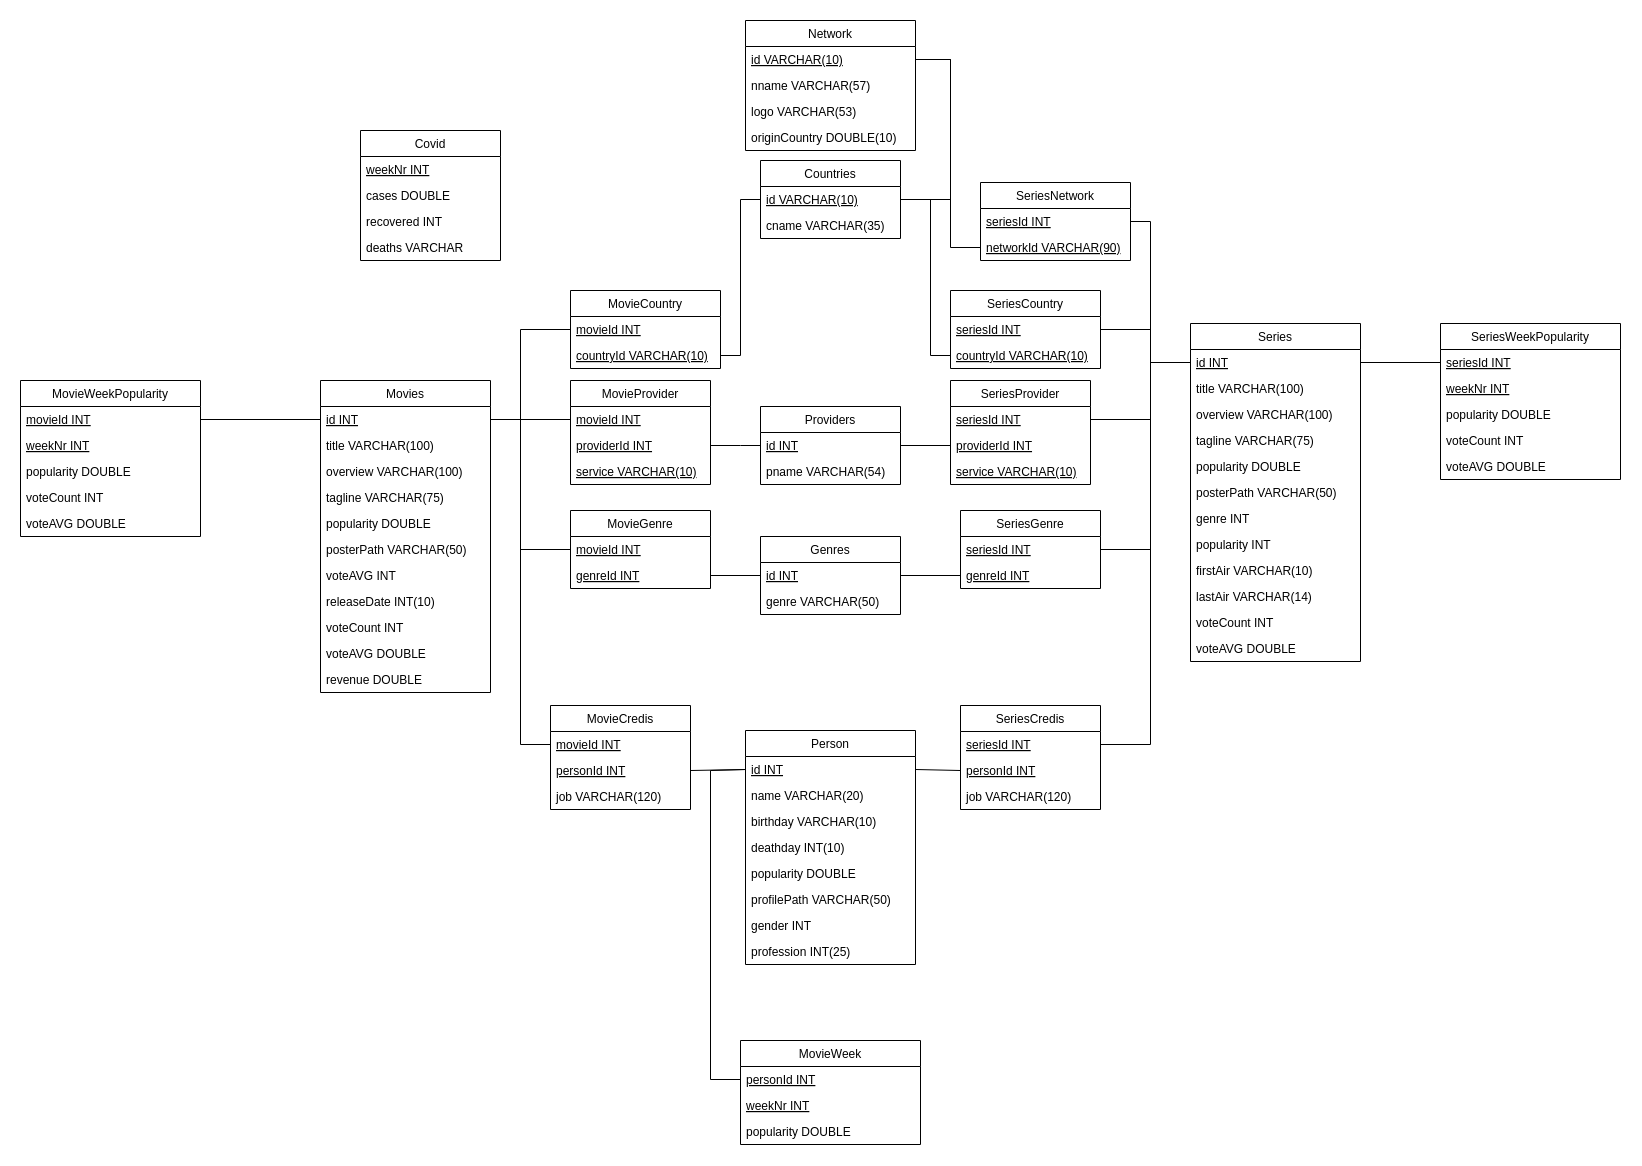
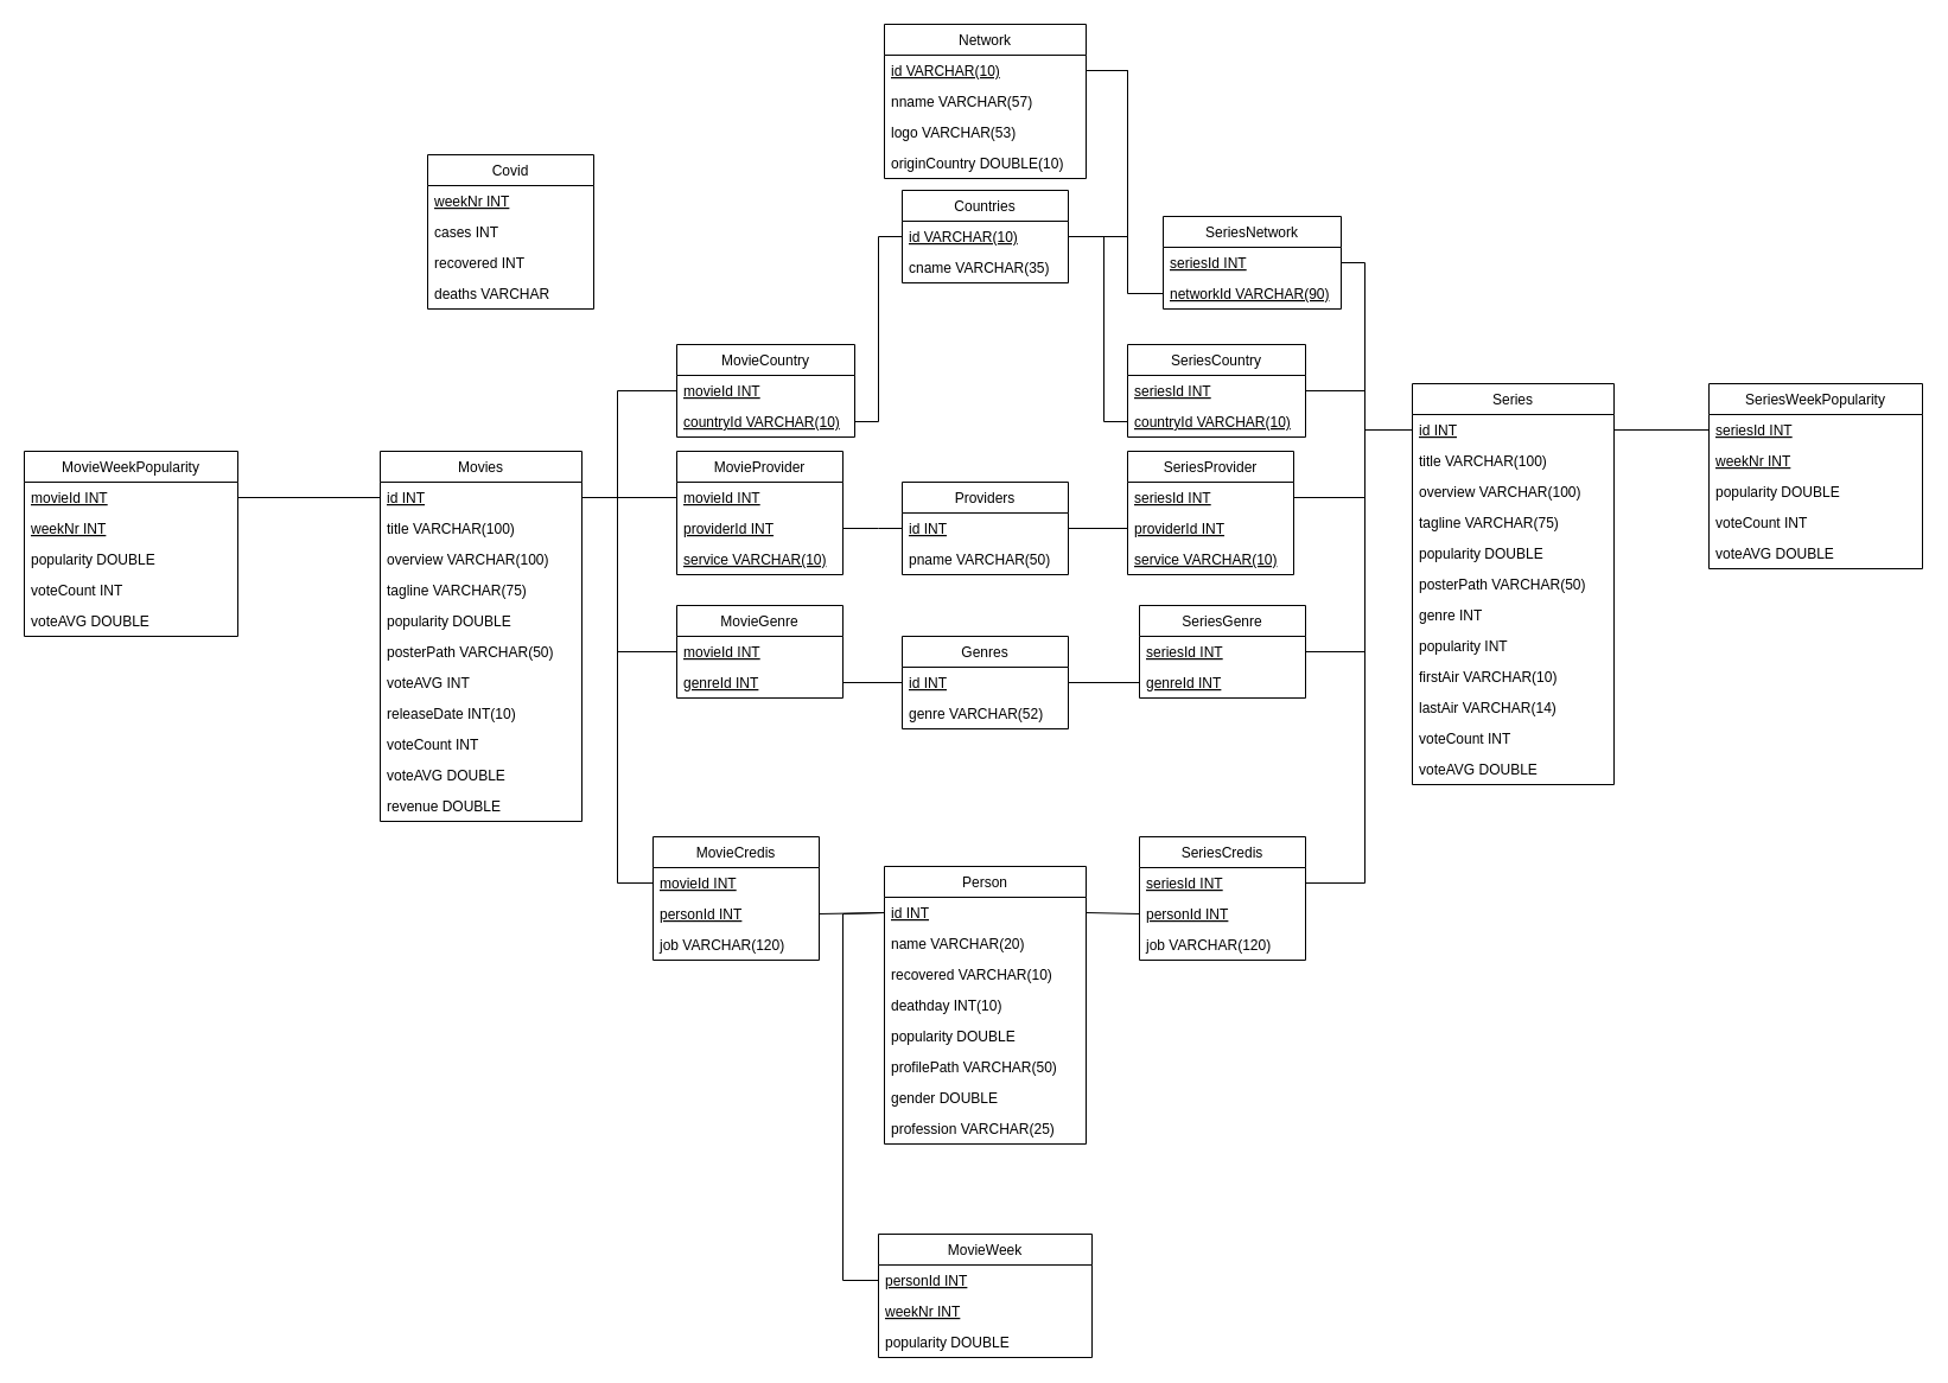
- <mxCell id="4" value="cases DOUBLE" style="text;strokeColor=none;fillColor=none;align=left;verticalAlign=top;spacingLeft=4;spacingRight=4;overflow=hidden;rotatable=0;points=[[0,0.5],[1,0.5]];portConstraint=eastwest;" vertex="1" parent="2"><mxGeometry y="52" width="140" height="26" as="geometry" /></mxCell>
+ <mxCell id="4" value="cases INT" style="text;strokeColor=none;fillColor=none;align=left;verticalAlign=top;spacingLeft=4;spacingRight=4;overflow=hidden;rotatable=0;points=[[0,0.5],[1,0.5]];portConstraint=eastwest;" vertex="1" parent="2"><mxGeometry y="52" width="140" height="26" as="geometry" /></mxCell>
- <mxCell id="12" value="pname VARCHAR(54)" style="text;strokeColor=none;fillColor=none;align=left;verticalAlign=top;spacingLeft=4;spacingRight=4;overflow=hidden;rotatable=0;points=[[0,0.5],[1,0.5]];portConstraint=eastwest;" vertex="1" parent="10"><mxGeometry y="52" width="140" height="26" as="geometry" /></mxCell>
+ <mxCell id="12" value="pname VARCHAR(50)" style="text;strokeColor=none;fillColor=none;align=left;verticalAlign=top;spacingLeft=4;spacingRight=4;overflow=hidden;rotatable=0;points=[[0,0.5],[1,0.5]];portConstraint=eastwest;" vertex="1" parent="10"><mxGeometry y="52" width="140" height="26" as="geometry" /></mxCell>
- <mxCell id="38" value="genre VARCHAR(50)" style="text;strokeColor=none;fillColor=none;align=left;verticalAlign=top;spacingLeft=4;spacingRight=4;overflow=hidden;rotatable=0;points=[[0,0.5],[1,0.5]];portConstraint=eastwest;" vertex="1" parent="36"><mxGeometry y="52" width="140" height="26" as="geometry" /></mxCell>
+ <mxCell id="38" value="genre VARCHAR(52)" style="text;strokeColor=none;fillColor=none;align=left;verticalAlign=top;spacingLeft=4;spacingRight=4;overflow=hidden;rotatable=0;points=[[0,0.5],[1,0.5]];portConstraint=eastwest;" vertex="1" parent="36"><mxGeometry y="52" width="140" height="26" as="geometry" /></mxCell>
- <mxCell id="95" value="birthday VARCHAR(10)" style="text;strokeColor=none;fillColor=none;align=left;verticalAlign=top;spacingLeft=4;spacingRight=4;overflow=hidden;rotatable=0;points=[[0,0.5],[1,0.5]];portConstraint=eastwest;" vertex="1" parent="92"><mxGeometry y="78" width="170" height="26" as="geometry" /></mxCell>
+ <mxCell id="95" value="recovered VARCHAR(10)" style="text;strokeColor=none;fillColor=none;align=left;verticalAlign=top;spacingLeft=4;spacingRight=4;overflow=hidden;rotatable=0;points=[[0,0.5],[1,0.5]];portConstraint=eastwest;" vertex="1" parent="92"><mxGeometry y="78" width="170" height="26" as="geometry" /></mxCell>
- <mxCell id="99" value="gender INT" style="text;strokeColor=none;fillColor=none;align=left;verticalAlign=top;spacingLeft=4;spacingRight=4;overflow=hidden;rotatable=0;points=[[0,0.5],[1,0.5]];portConstraint=eastwest;" vertex="1" parent="92"><mxGeometry y="182" width="170" height="26" as="geometry" /></mxCell>
+ <mxCell id="99" value="gender DOUBLE" style="text;strokeColor=none;fillColor=none;align=left;verticalAlign=top;spacingLeft=4;spacingRight=4;overflow=hidden;rotatable=0;points=[[0,0.5],[1,0.5]];portConstraint=eastwest;" vertex="1" parent="92"><mxGeometry y="182" width="170" height="26" as="geometry" /></mxCell>
- <mxCell id="100" value="profession INT(25)" style="text;strokeColor=none;fillColor=none;align=left;verticalAlign=top;spacingLeft=4;spacingRight=4;overflow=hidden;rotatable=0;points=[[0,0.5],[1,0.5]];portConstraint=eastwest;" vertex="1" parent="92"><mxGeometry y="208" width="170" height="26" as="geometry" /></mxCell>
+ <mxCell id="100" value="profession VARCHAR(25)" style="text;strokeColor=none;fillColor=none;align=left;verticalAlign=top;spacingLeft=4;spacingRight=4;overflow=hidden;rotatable=0;points=[[0,0.5],[1,0.5]];portConstraint=eastwest;" vertex="1" parent="92"><mxGeometry y="208" width="170" height="26" as="geometry" /></mxCell>
